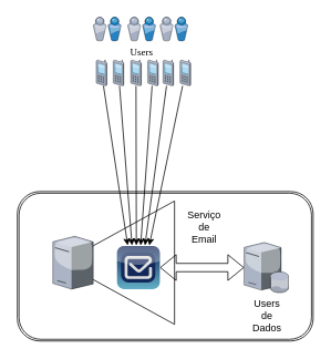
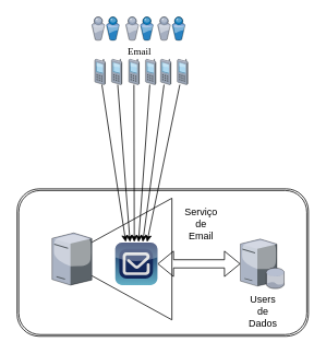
- <mxCell id="7" value="Users" style="verticalLabelPosition=bottom;aspect=fixed;html=1;verticalAlign=top;strokeColor=none;shape=mxgraph.citrix.users;rounded=0;shadow=0;comic=0;fontFamily=Verdana;" vertex="1" parent="1"><mxGeometry x="153.422" y="20" width="33.506" height="28.571" as="geometry" /></mxCell>
+ <mxCell id="7" value="Email" style="verticalLabelPosition=bottom;aspect=fixed;html=1;verticalAlign=top;strokeColor=none;shape=mxgraph.citrix.users;rounded=0;shadow=0;comic=0;fontFamily=Verdana;" vertex="1" parent="1"><mxGeometry x="153.422" y="20" width="33.506" height="28.571" as="geometry" /></mxCell>
